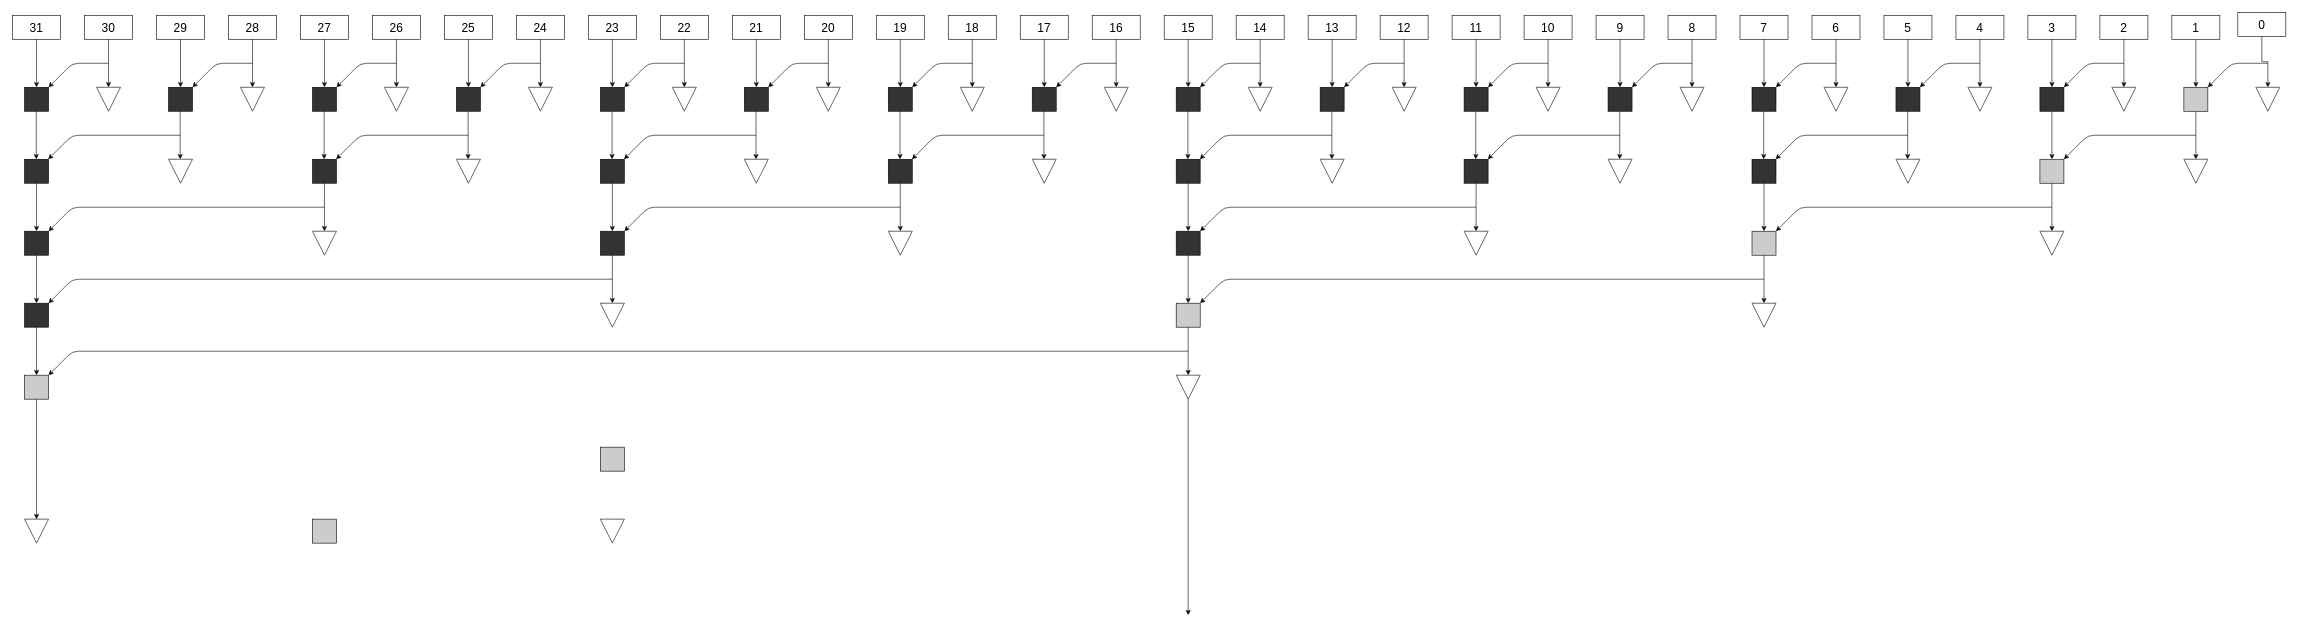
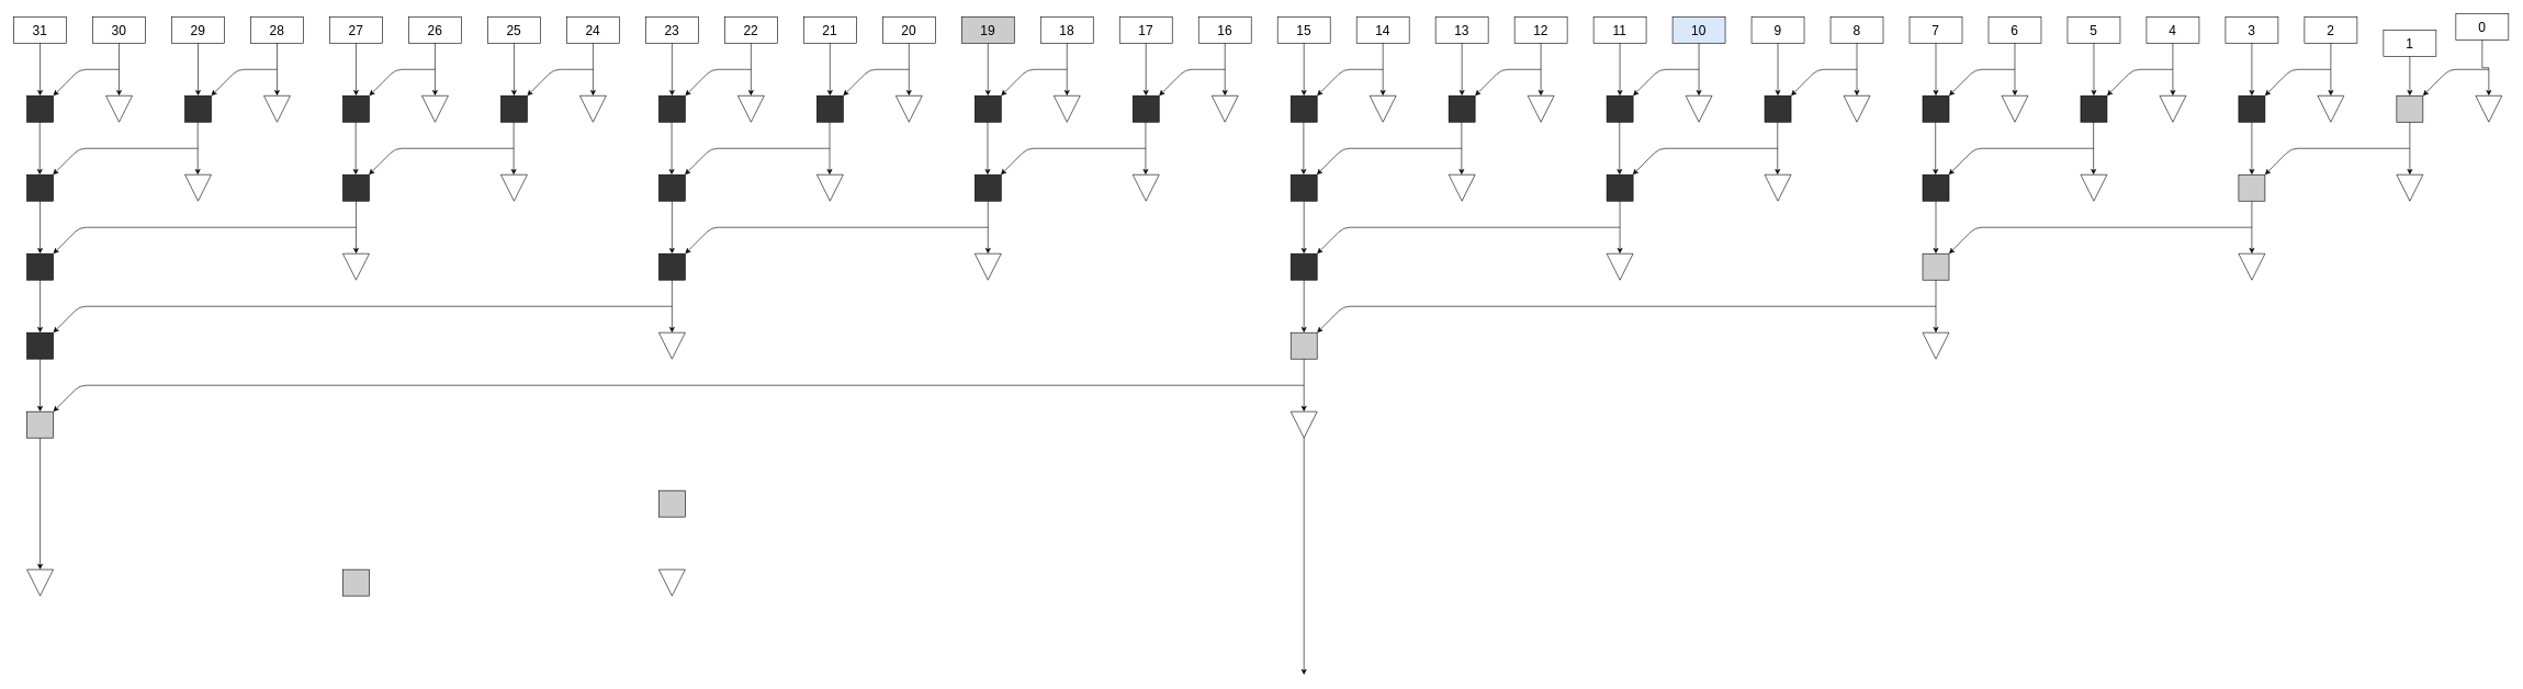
- <mxCell id="28" value="19" style="rounded=0;whiteSpace=wrap;html=1;fontSize=20;" vertex="1" parent="1"><mxGeometry x="1460" y="25" width="80" height="40" as="geometry" /></mxCell>
+ <mxCell id="28" value="19" style="rounded=0;whiteSpace=wrap;html=1;fontSize=20;fillColor=#cccccc;" vertex="1" parent="1"><mxGeometry x="1460" y="25" width="80" height="40" as="geometry" /></mxCell>
- <mxCell id="19" value="10" style="rounded=0;whiteSpace=wrap;html=1;fontSize=20;" vertex="1" parent="1"><mxGeometry x="2540" y="25" width="80" height="40" as="geometry" /></mxCell>
+ <mxCell id="19" value="10" style="rounded=0;whiteSpace=wrap;html=1;fontSize=20;fillColor=#dae8fc;" vertex="1" parent="1"><mxGeometry x="2540" y="25" width="80" height="40" as="geometry" /></mxCell>
- <mxCell id="10" value="1" style="rounded=0;whiteSpace=wrap;html=1;fontSize=20;" vertex="1" parent="1"><mxGeometry x="3620" y="25" width="80" height="40" as="geometry" /></mxCell>
+ <mxCell id="10" value="1" style="rounded=0;whiteSpace=wrap;html=1;fontSize=20;" vertex="1" parent="1"><mxGeometry x="3620" y="45" width="80" height="40" as="geometry" /></mxCell>
